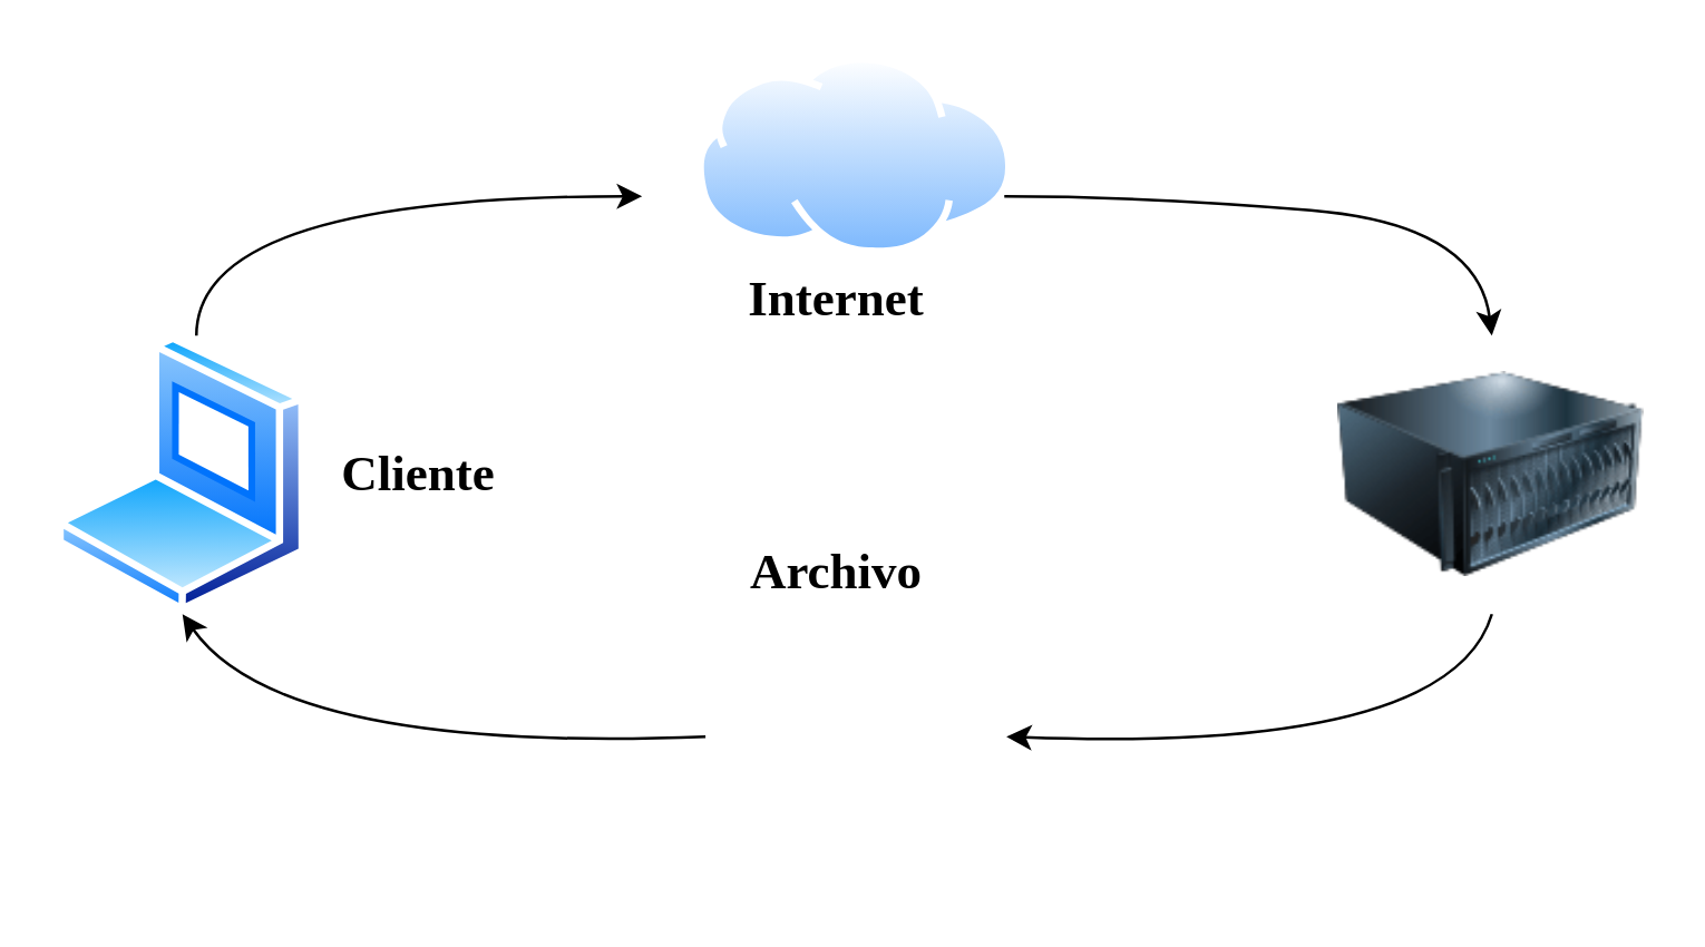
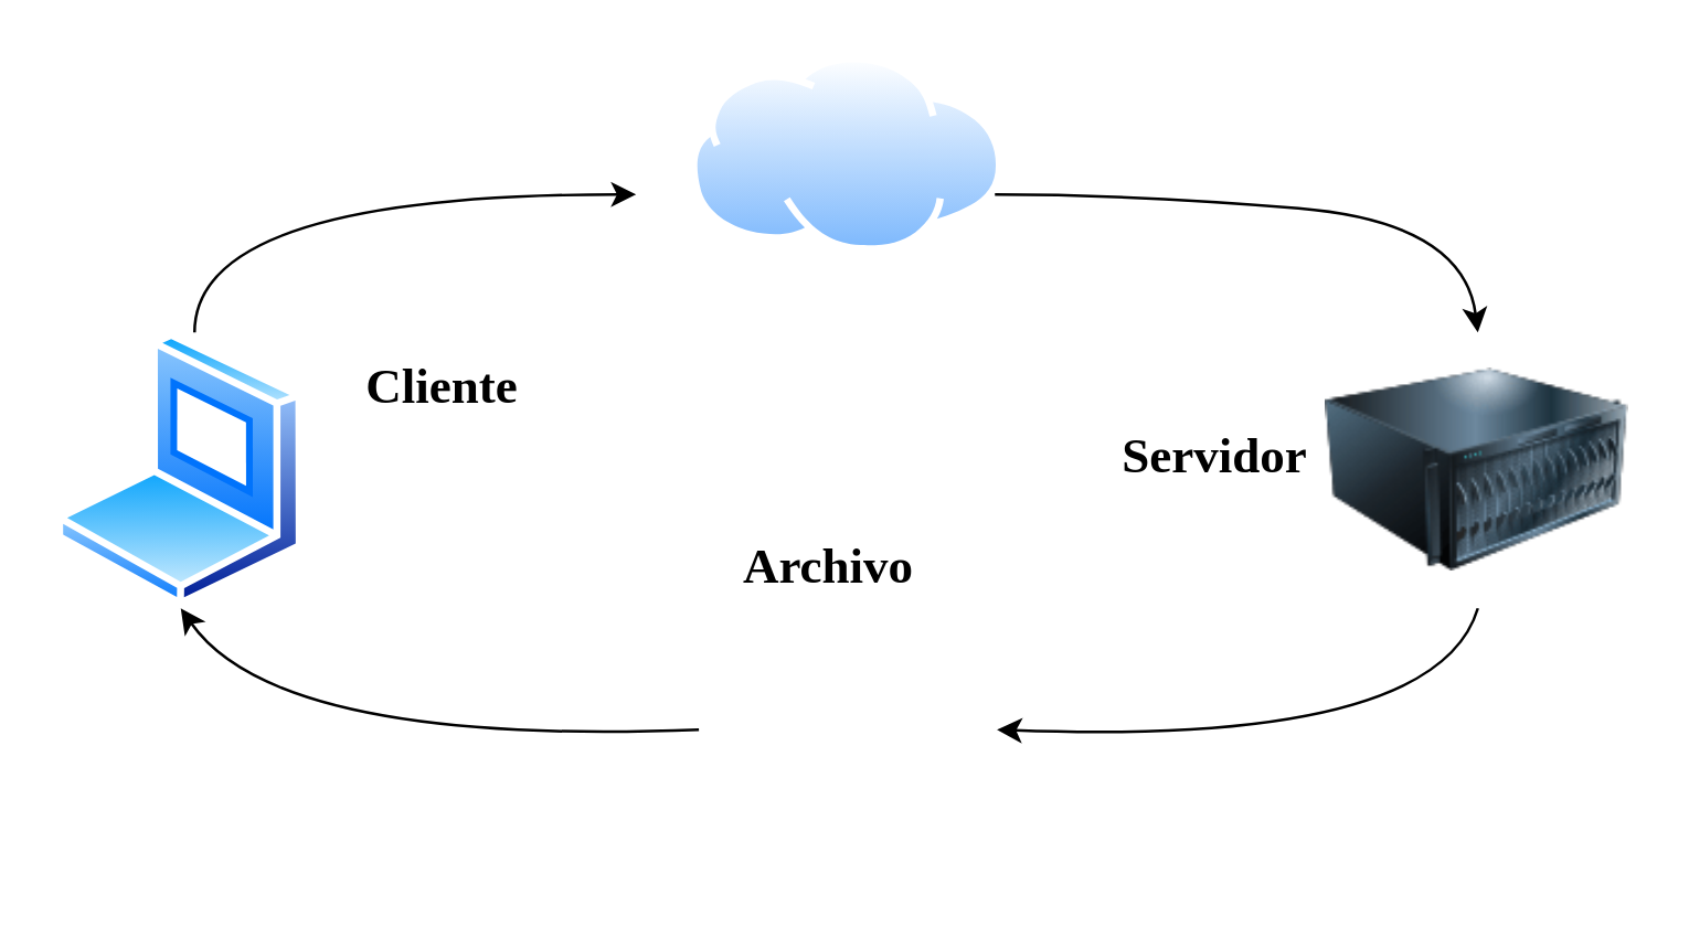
- <mxCell id="10" value="Internet" style="text;html=1;align=center;verticalAlign=middle;whiteSpace=wrap;rounded=0;fontStyle=1;fontSize=18;fontFamily=Times New Roman;" vertex="1" parent="1"><mxGeometry x="270" y="91.5" width="60" height="30" as="geometry" /></mxCell>
+ <mxCell id="12" value="Servidor" style="text;html=1;align=center;verticalAlign=middle;whiteSpace=wrap;rounded=0;fontStyle=1;fontSize=18;fontFamily=Times New Roman;" vertex="1" parent="1"><mxGeometry x="410" y="150" width="60" height="30" as="geometry" /></mxCell>
- <mxCell id="11" value="Cliente" style="text;html=1;align=center;verticalAlign=middle;whiteSpace=wrap;rounded=0;fontStyle=1;fontSize=18;fontFamily=Times New Roman;" vertex="1" parent="1"><mxGeometry x="120" y="155" width="60" height="30" as="geometry" /></mxCell>
+ <mxCell id="11" value="Cliente" style="text;html=1;align=center;verticalAlign=middle;whiteSpace=wrap;rounded=0;fontStyle=1;fontSize=18;fontFamily=Times New Roman;" vertex="1" parent="1"><mxGeometry x="130" y="125" width="60" height="30" as="geometry" /></mxCell>
